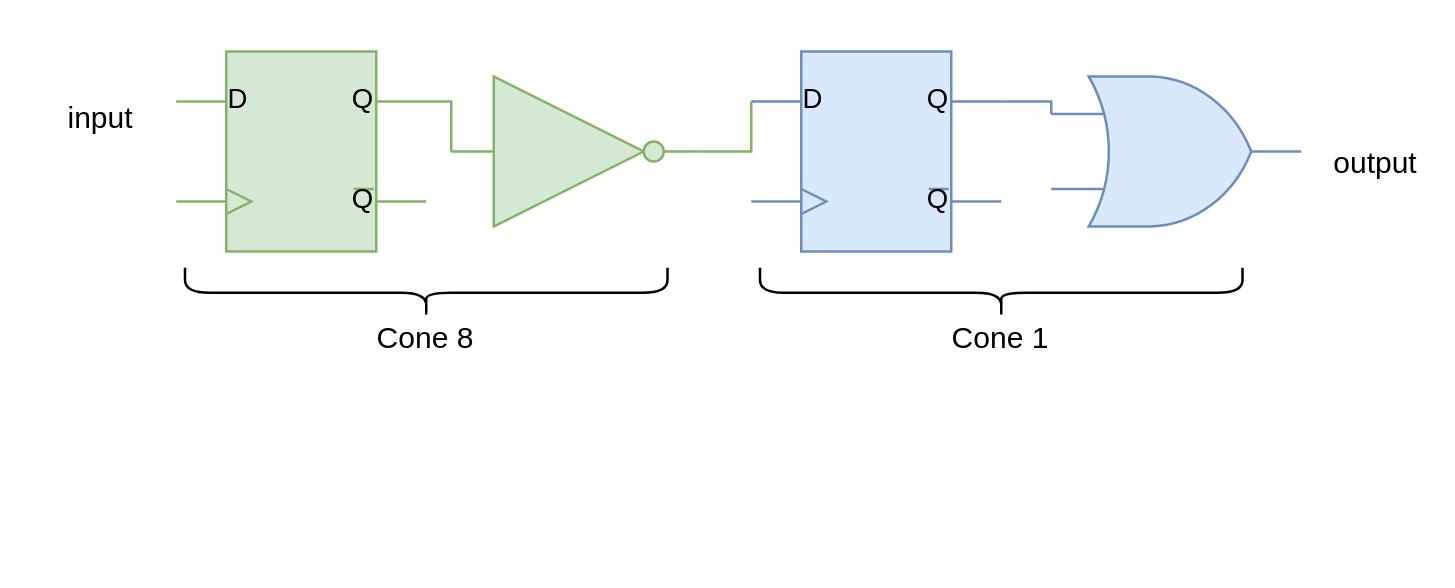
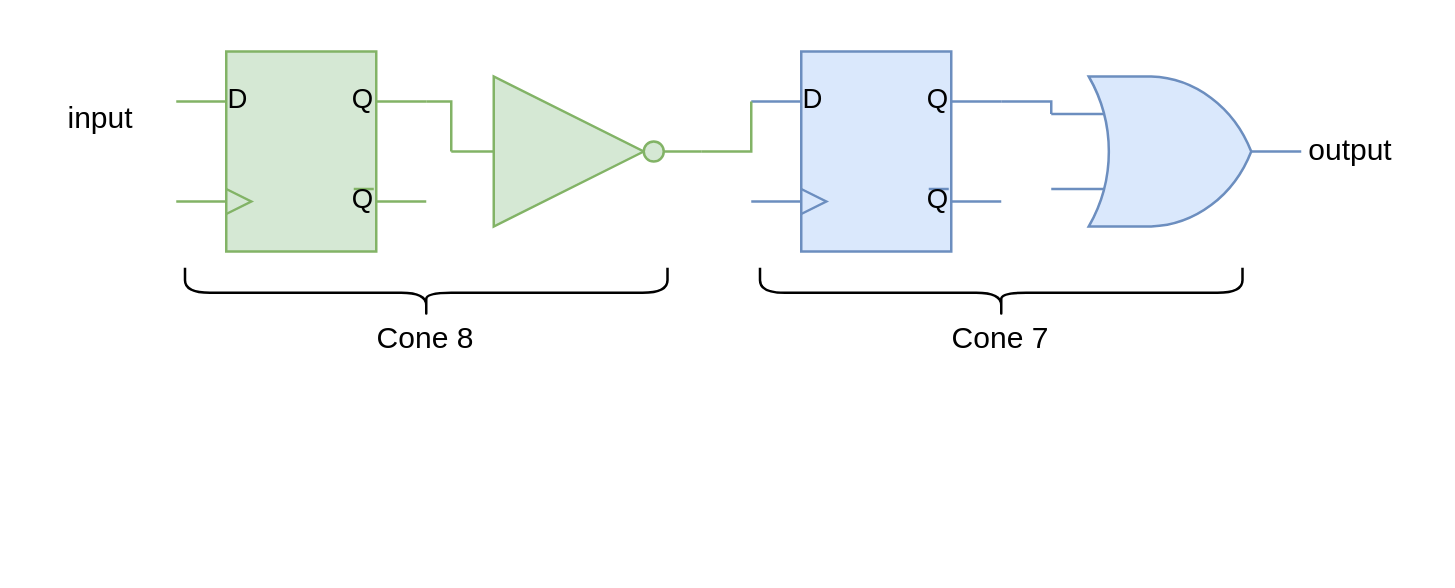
- <mxCell id="10" value="output" style="text;html=1;align=center;verticalAlign=middle;whiteSpace=wrap;rounded=0;" parent="1" vertex="1"><mxGeometry x="530" y="50" width="40" height="30" as="geometry" /></mxCell>
+ <mxCell id="10" value="output" style="text;html=1;align=center;verticalAlign=middle;whiteSpace=wrap;rounded=0;" parent="1" vertex="1"><mxGeometry x="520" y="45" width="40" height="30" as="geometry" /></mxCell>
- <mxCell id="14" value="Cone 1" style="text;html=1;align=center;verticalAlign=middle;whiteSpace=wrap;rounded=0;" vertex="1" parent="1"><mxGeometry x="370" y="120" width="60" height="30" as="geometry" /></mxCell>
+ <mxCell id="14" value="Cone 7" style="text;html=1;align=center;verticalAlign=middle;whiteSpace=wrap;rounded=0;" vertex="1" parent="1"><mxGeometry x="370" y="120" width="60" height="30" as="geometry" /></mxCell>
